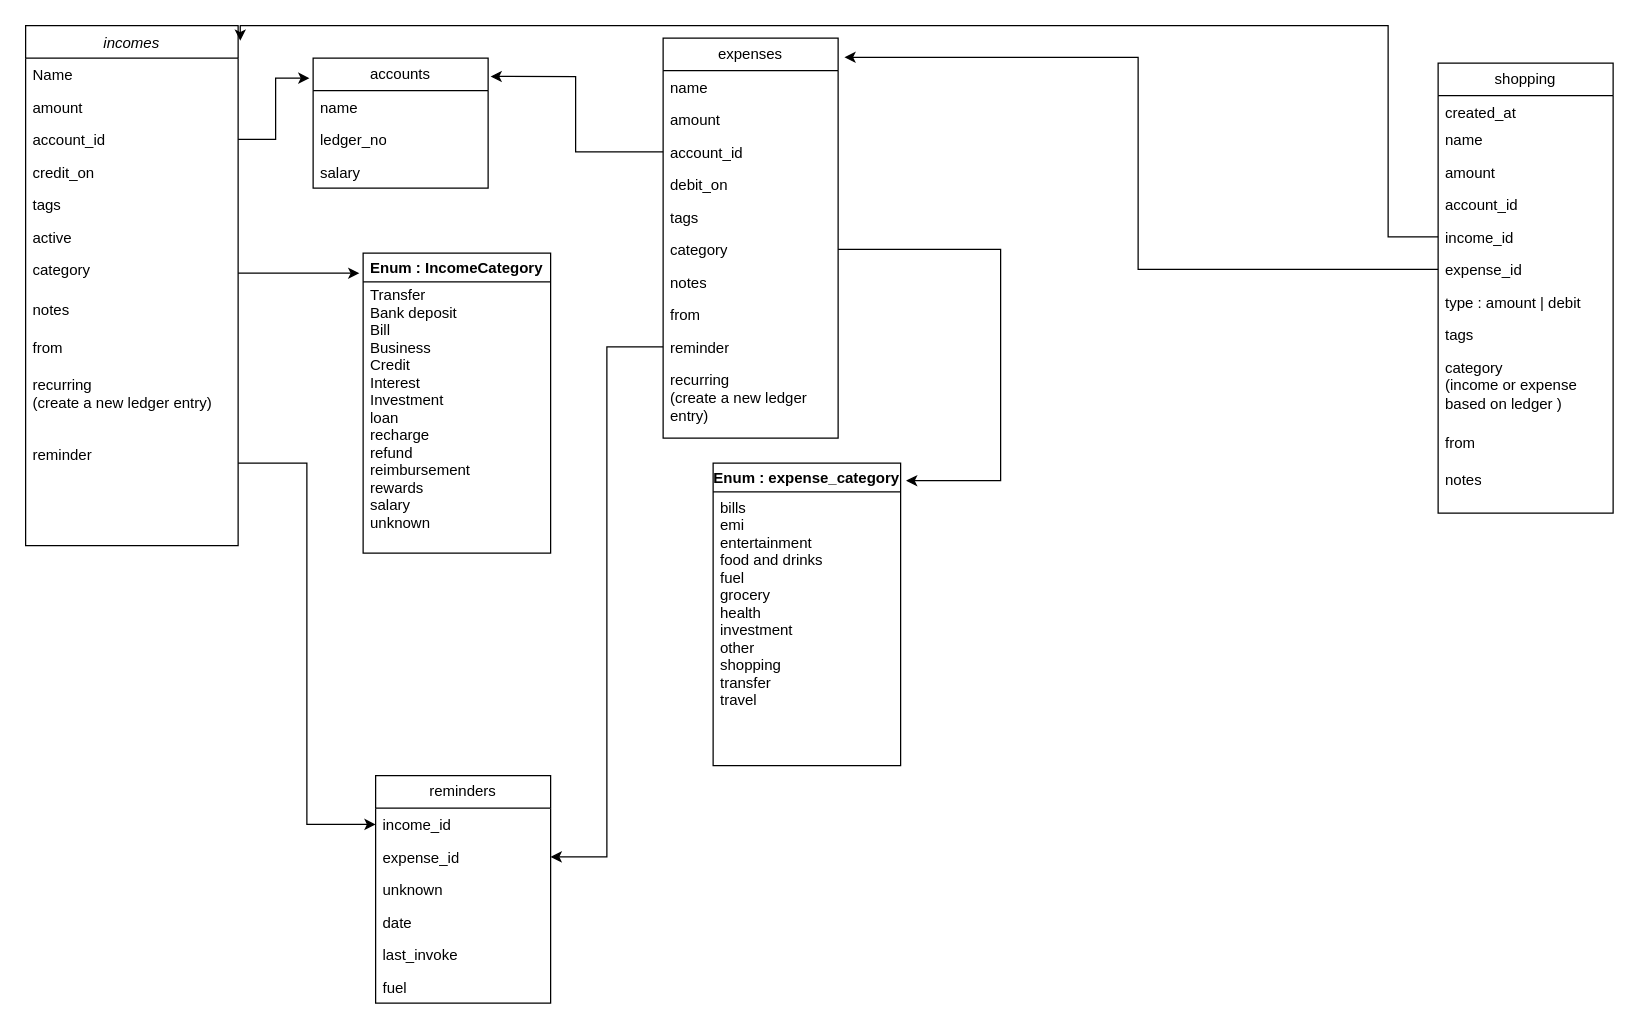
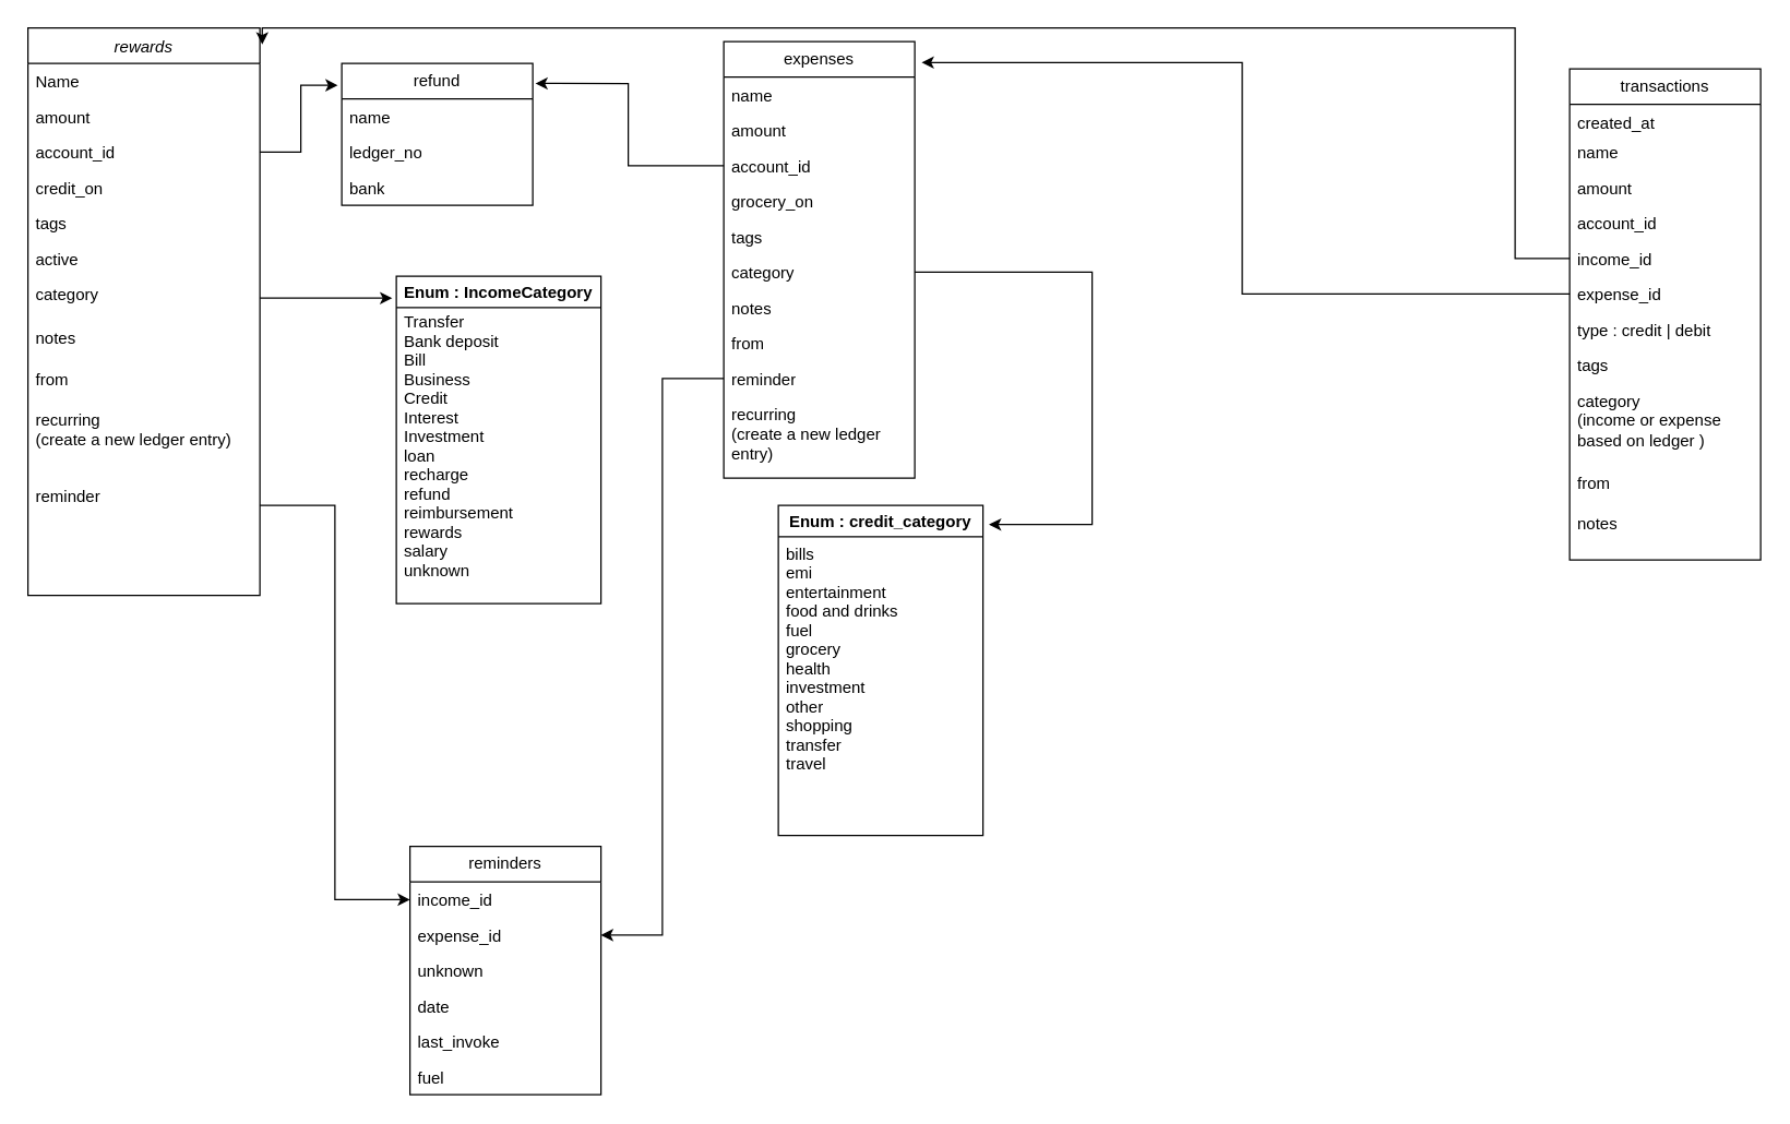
- <mxCell id="2" value="incomes" style="swimlane;fontStyle=2;align=center;verticalAlign=top;childLayout=stackLayout;horizontal=1;startSize=26;horizontalStack=0;resizeParent=1;resizeLast=0;collapsible=1;marginBottom=0;rounded=0;shadow=0;strokeWidth=1;" parent="1" vertex="1"><mxGeometry x="20" y="20" width="170" height="416" as="geometry"><mxRectangle x="230" y="140" width="160" height="26" as="alternateBounds" /></mxGeometry></mxCell>
+ <mxCell id="2" value="rewards" style="swimlane;fontStyle=2;align=center;verticalAlign=top;childLayout=stackLayout;horizontal=1;startSize=26;horizontalStack=0;resizeParent=1;resizeLast=0;collapsible=1;marginBottom=0;rounded=0;shadow=0;strokeWidth=1;" parent="1" vertex="1"><mxGeometry x="20" y="20" width="170" height="416" as="geometry"><mxRectangle x="230" y="140" width="160" height="26" as="alternateBounds" /></mxGeometry></mxCell>
- <mxCell id="28" value="accounts" style="swimlane;fontStyle=0;childLayout=stackLayout;horizontal=1;startSize=26;fillColor=none;horizontalStack=0;resizeParent=1;resizeParentMax=0;resizeLast=0;collapsible=1;marginBottom=0;whiteSpace=wrap;html=1;" vertex="1" parent="1"><mxGeometry x="250" y="46" width="140" height="104" as="geometry" /></mxCell>
+ <mxCell id="28" value="refund" style="swimlane;fontStyle=0;childLayout=stackLayout;horizontal=1;startSize=26;fillColor=none;horizontalStack=0;resizeParent=1;resizeParentMax=0;resizeLast=0;collapsible=1;marginBottom=0;whiteSpace=wrap;html=1;" vertex="1" parent="1"><mxGeometry x="250" y="46" width="140" height="104" as="geometry" /></mxCell>
- <mxCell id="46" value="shopping" style="swimlane;fontStyle=0;childLayout=stackLayout;horizontal=1;startSize=26;fillColor=none;horizontalStack=0;resizeParent=1;resizeParentMax=0;resizeLast=0;collapsible=1;marginBottom=0;whiteSpace=wrap;html=1;" vertex="1" parent="1"><mxGeometry x="1150" y="50" width="140" height="360" as="geometry" /></mxCell>
+ <mxCell id="46" value="transactions" style="swimlane;fontStyle=0;childLayout=stackLayout;horizontal=1;startSize=26;fillColor=none;horizontalStack=0;resizeParent=1;resizeParentMax=0;resizeLast=0;collapsible=1;marginBottom=0;whiteSpace=wrap;html=1;" vertex="1" parent="1"><mxGeometry x="1150" y="50" width="140" height="360" as="geometry" /></mxCell>
- <mxCell id="31" value="salary" style="text;strokeColor=none;fillColor=none;align=left;verticalAlign=top;spacingLeft=4;spacingRight=4;overflow=hidden;rotatable=0;points=[[0,0.5],[1,0.5]];portConstraint=eastwest;whiteSpace=wrap;html=1;" vertex="1" parent="28"><mxGeometry y="78" width="140" height="26" as="geometry" /></mxCell>
+ <mxCell id="31" value="bank" style="text;strokeColor=none;fillColor=none;align=left;verticalAlign=top;spacingLeft=4;spacingRight=4;overflow=hidden;rotatable=0;points=[[0,0.5],[1,0.5]];portConstraint=eastwest;whiteSpace=wrap;html=1;" vertex="1" parent="28"><mxGeometry y="78" width="140" height="26" as="geometry" /></mxCell>
- <mxCell id="21" value="debit_on" style="text;strokeColor=none;fillColor=none;align=left;verticalAlign=top;spacingLeft=4;spacingRight=4;overflow=hidden;rotatable=0;points=[[0,0.5],[1,0.5]];portConstraint=eastwest;whiteSpace=wrap;html=1;" vertex="1" parent="17"><mxGeometry y="104" width="140" height="26" as="geometry" /></mxCell>
+ <mxCell id="21" value="grocery_on" style="text;strokeColor=none;fillColor=none;align=left;verticalAlign=top;spacingLeft=4;spacingRight=4;overflow=hidden;rotatable=0;points=[[0,0.5],[1,0.5]];portConstraint=eastwest;whiteSpace=wrap;html=1;" vertex="1" parent="17"><mxGeometry y="104" width="140" height="26" as="geometry" /></mxCell>
- <mxCell id="53" value="type : amount | debit" style="text;strokeColor=none;fillColor=none;align=left;verticalAlign=top;spacingLeft=4;spacingRight=4;overflow=hidden;rotatable=0;points=[[0,0.5],[1,0.5]];portConstraint=eastwest;whiteSpace=wrap;html=1;" vertex="1" parent="46"><mxGeometry y="178" width="140" height="26" as="geometry" /></mxCell>
+ <mxCell id="53" value="type : credit | debit" style="text;strokeColor=none;fillColor=none;align=left;verticalAlign=top;spacingLeft=4;spacingRight=4;overflow=hidden;rotatable=0;points=[[0,0.5],[1,0.5]];portConstraint=eastwest;whiteSpace=wrap;html=1;" vertex="1" parent="46"><mxGeometry y="178" width="140" height="26" as="geometry" /></mxCell>
- <mxCell id="34" value="Enum : expense_category" style="swimlane;" vertex="1" parent="1"><mxGeometry x="570" y="370" width="150" height="242" as="geometry" /></mxCell>
+ <mxCell id="34" value="Enum : credit_category" style="swimlane;" vertex="1" parent="1"><mxGeometry x="570" y="370" width="150" height="242" as="geometry" /></mxCell>
